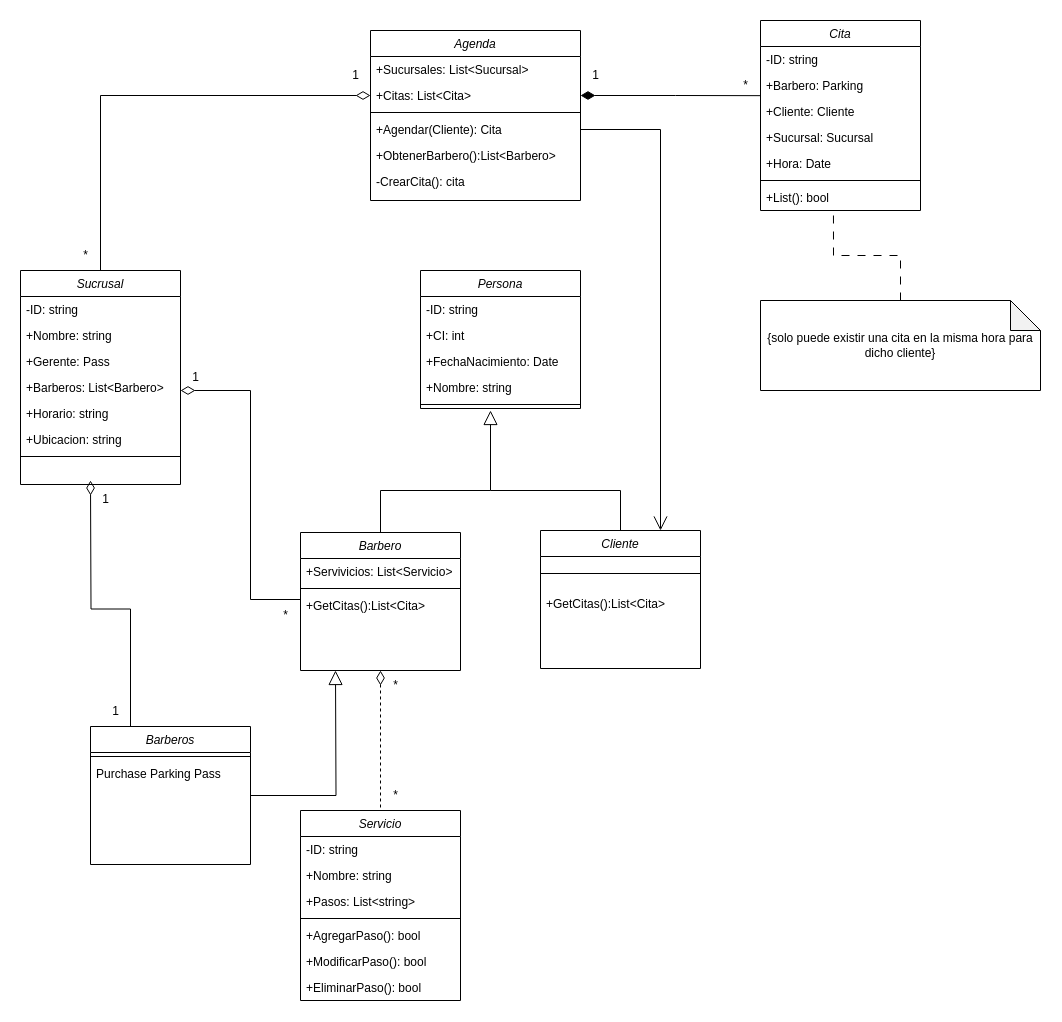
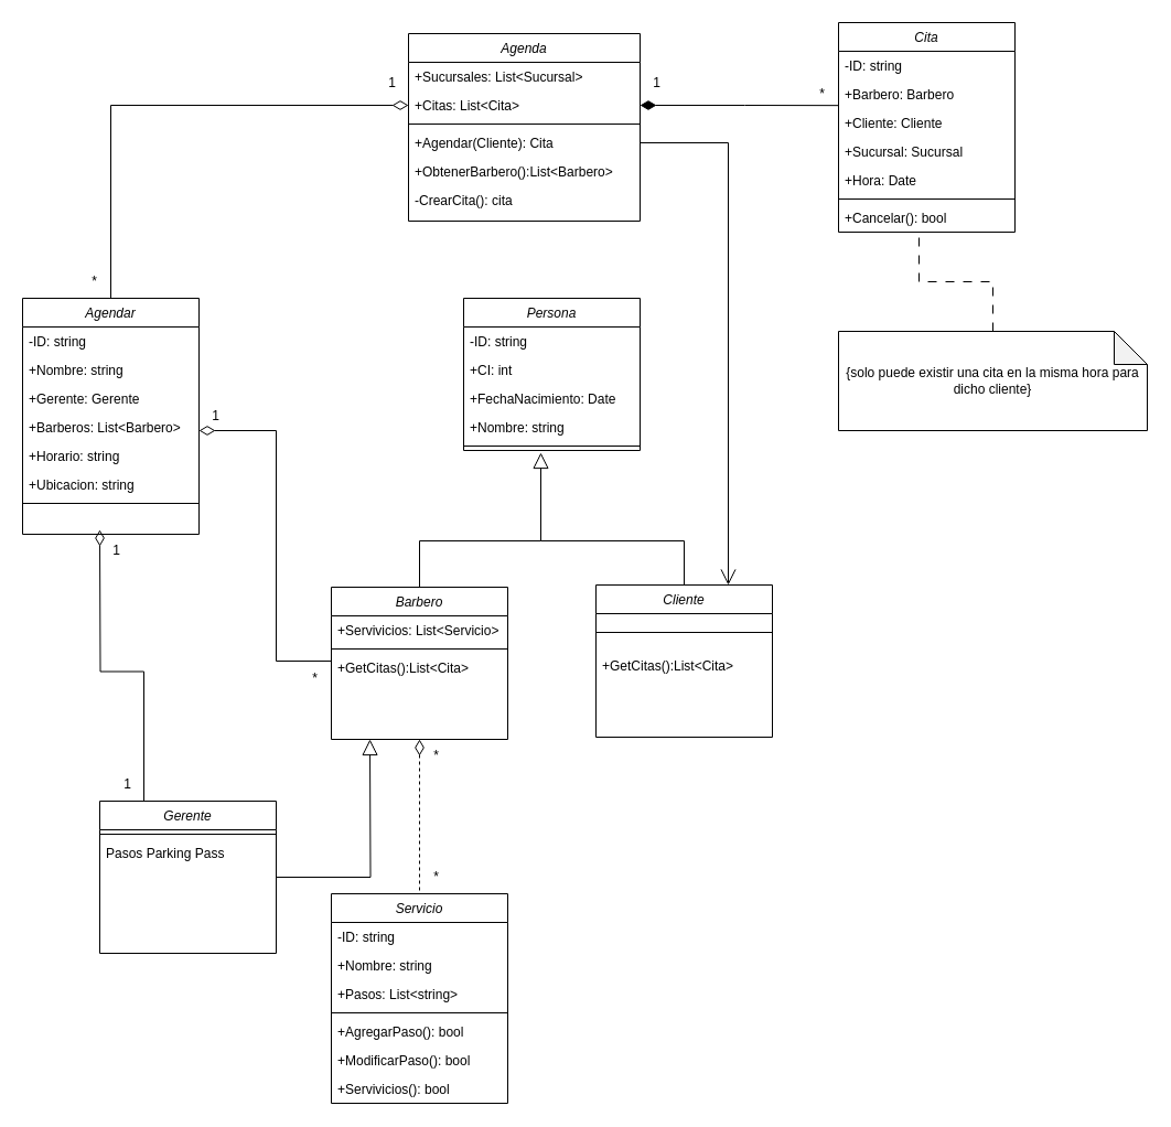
- <mxCell id="54" value="+Barbero: Parking" style="text;align=left;verticalAlign=top;spacingLeft=4;spacingRight=4;overflow=hidden;rotatable=0;points=[[0,0.5],[1,0.5]];portConstraint=eastwest;rounded=0;shadow=0;html=0;" vertex="1" parent="52"><mxGeometry y="52" width="160" height="26" as="geometry" /></mxCell>
+ <mxCell id="54" value="+Barbero: Barbero" style="text;align=left;verticalAlign=top;spacingLeft=4;spacingRight=4;overflow=hidden;rotatable=0;points=[[0,0.5],[1,0.5]];portConstraint=eastwest;rounded=0;shadow=0;html=0;" vertex="1" parent="52"><mxGeometry y="52" width="160" height="26" as="geometry" /></mxCell>
- <mxCell id="59" value="+List(): bool" style="text;align=left;verticalAlign=top;spacingLeft=4;spacingRight=4;overflow=hidden;rotatable=0;points=[[0,0.5],[1,0.5]];portConstraint=eastwest;" vertex="1" parent="52"><mxGeometry y="164" width="160" height="26" as="geometry" /></mxCell>
+ <mxCell id="59" value="+Cancelar(): bool" style="text;align=left;verticalAlign=top;spacingLeft=4;spacingRight=4;overflow=hidden;rotatable=0;points=[[0,0.5],[1,0.5]];portConstraint=eastwest;" vertex="1" parent="52"><mxGeometry y="164" width="160" height="26" as="geometry" /></mxCell>
- <mxCell id="3" value="Sucrusal" style="swimlane;fontStyle=2;align=center;verticalAlign=top;childLayout=stackLayout;horizontal=1;startSize=26;horizontalStack=0;resizeParent=1;resizeLast=0;collapsible=1;marginBottom=0;rounded=0;shadow=0;strokeWidth=1;" parent="1" vertex="1"><mxGeometry x="20" y="270" width="160" height="214" as="geometry"><mxRectangle x="230" y="140" width="160" height="26" as="alternateBounds" /></mxGeometry></mxCell>
+ <mxCell id="3" value="Agendar" style="swimlane;fontStyle=2;align=center;verticalAlign=top;childLayout=stackLayout;horizontal=1;startSize=26;horizontalStack=0;resizeParent=1;resizeLast=0;collapsible=1;marginBottom=0;rounded=0;shadow=0;strokeWidth=1;" parent="1" vertex="1"><mxGeometry x="20" y="270" width="160" height="214" as="geometry"><mxRectangle x="230" y="140" width="160" height="26" as="alternateBounds" /></mxGeometry></mxCell>
- <mxCell id="6" value="+Gerente: Pass" style="text;align=left;verticalAlign=top;spacingLeft=4;spacingRight=4;overflow=hidden;rotatable=0;points=[[0,0.5],[1,0.5]];portConstraint=eastwest;rounded=0;shadow=0;html=0;" vertex="1" parent="3"><mxGeometry y="78" width="160" height="26" as="geometry" /></mxCell>
+ <mxCell id="6" value="+Gerente: Gerente" style="text;align=left;verticalAlign=top;spacingLeft=4;spacingRight=4;overflow=hidden;rotatable=0;points=[[0,0.5],[1,0.5]];portConstraint=eastwest;rounded=0;shadow=0;html=0;" vertex="1" parent="3"><mxGeometry y="78" width="160" height="26" as="geometry" /></mxCell>
- <mxCell id="39" value="Barberos" style="swimlane;fontStyle=2;align=center;verticalAlign=top;childLayout=stackLayout;horizontal=1;startSize=26;horizontalStack=0;resizeParent=1;resizeLast=0;collapsible=1;marginBottom=0;rounded=0;shadow=0;strokeWidth=1;" vertex="1" parent="1"><mxGeometry x="90" y="726" width="160" height="138" as="geometry"><mxRectangle x="230" y="140" width="160" height="26" as="alternateBounds" /></mxGeometry></mxCell>
+ <mxCell id="39" value="Gerente" style="swimlane;fontStyle=2;align=center;verticalAlign=top;childLayout=stackLayout;horizontal=1;startSize=26;horizontalStack=0;resizeParent=1;resizeLast=0;collapsible=1;marginBottom=0;rounded=0;shadow=0;strokeWidth=1;" vertex="1" parent="1"><mxGeometry x="90" y="726" width="160" height="138" as="geometry"><mxRectangle x="230" y="140" width="160" height="26" as="alternateBounds" /></mxGeometry></mxCell>
- <mxCell id="41" value="Purchase Parking Pass" style="text;align=left;verticalAlign=top;spacingLeft=4;spacingRight=4;overflow=hidden;rotatable=0;points=[[0,0.5],[1,0.5]];portConstraint=eastwest;" vertex="1" parent="39"><mxGeometry y="34" width="160" height="26" as="geometry" /></mxCell>
+ <mxCell id="41" value="Pasos Parking Pass" style="text;align=left;verticalAlign=top;spacingLeft=4;spacingRight=4;overflow=hidden;rotatable=0;points=[[0,0.5],[1,0.5]];portConstraint=eastwest;" vertex="1" parent="39"><mxGeometry y="34" width="160" height="26" as="geometry" /></mxCell>
- <mxCell id="29" value="+EliminarPaso(): bool" style="text;align=left;verticalAlign=top;spacingLeft=4;spacingRight=4;overflow=hidden;rotatable=0;points=[[0,0.5],[1,0.5]];portConstraint=eastwest;rounded=0;shadow=0;html=0;" vertex="1" parent="22"><mxGeometry y="164" width="160" height="26" as="geometry" /></mxCell>
+ <mxCell id="29" value="+Servivicios(): bool" style="text;align=left;verticalAlign=top;spacingLeft=4;spacingRight=4;overflow=hidden;rotatable=0;points=[[0,0.5],[1,0.5]];portConstraint=eastwest;rounded=0;shadow=0;html=0;" vertex="1" parent="22"><mxGeometry y="164" width="160" height="26" as="geometry" /></mxCell>
